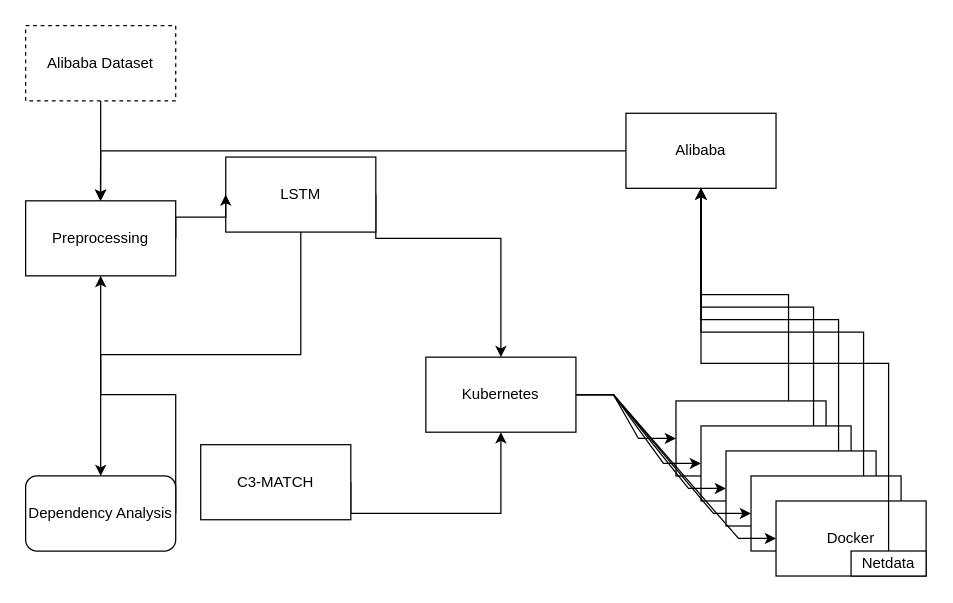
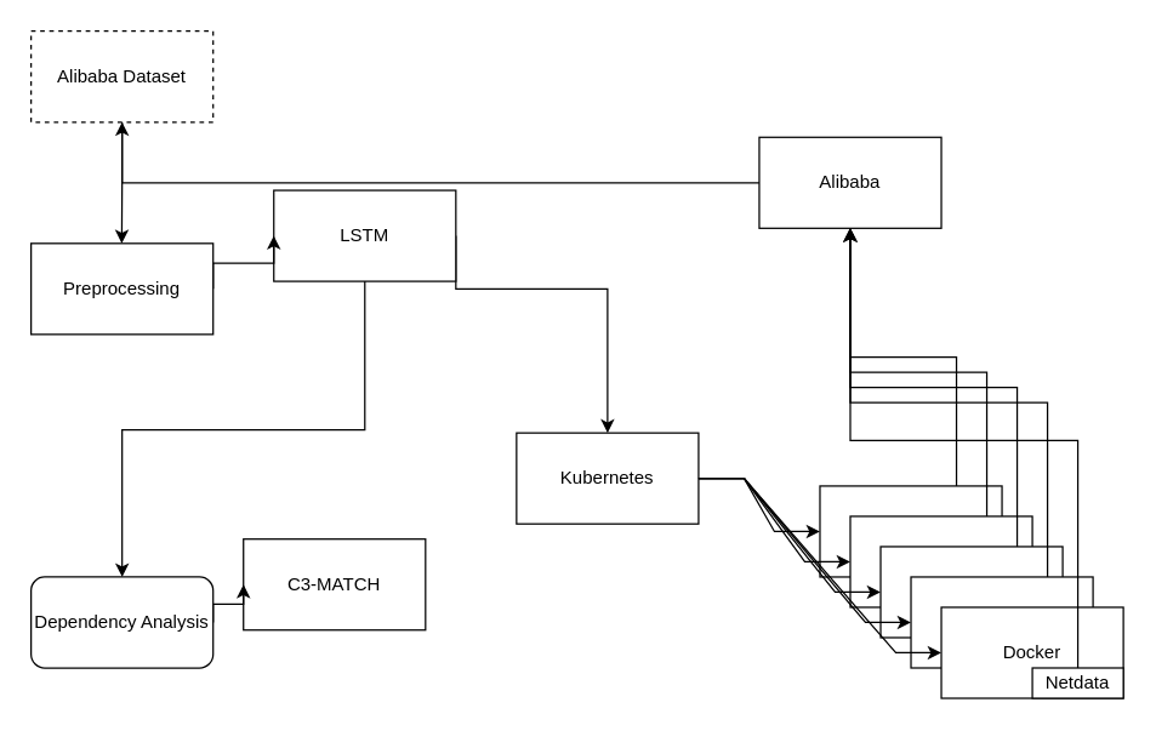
- <mxCell id="13" style="rounded=0;orthogonalLoop=1;jettySize=auto;elbow=vertical;html=1;exitX=0;exitY=0.5;exitDx=0;exitDy=0;entryX=0.5;entryY=0;entryDx=0;entryDy=0;edgeStyle=orthogonalEdgeStyle;" edge="1" parent="1" source="14" target="6"><mxGeometry relative="1" as="geometry" /></mxCell>
+ <mxCell id="13" style="rounded=0;orthogonalLoop=1;jettySize=auto;elbow=vertical;html=1;exitX=0;exitY=0.5;exitDx=0;exitDy=0;edgeStyle=orthogonalEdgeStyle;" edge="1" parent="1" source="14" target="31"><mxGeometry relative="1" as="geometry" /></mxCell>
- <mxCell id="9" style="edgeStyle=elbowEdgeStyle;rounded=0;orthogonalLoop=1;jettySize=auto;elbow=vertical;html=1;exitX=1;exitY=0.5;exitDx=0;exitDy=0;" edge="1" parent="1" source="10" target="6"><mxGeometry relative="1" as="geometry" /></mxCell>
+ <mxCell id="9" style="edgeStyle=elbowEdgeStyle;rounded=0;orthogonalLoop=1;jettySize=auto;elbow=vertical;html=1;exitX=1;exitY=0.5;exitDx=0;exitDy=0;entryX=0;entryY=0.5;entryDx=0;entryDy=0;" edge="1" parent="1" source="10" target="8"><mxGeometry relative="1" as="geometry" /></mxCell>
- <mxCell id="7" style="edgeStyle=elbowEdgeStyle;rounded=0;orthogonalLoop=1;jettySize=auto;elbow=vertical;html=1;exitX=1;exitY=0.5;exitDx=0;exitDy=0;entryX=0.5;entryY=1;entryDx=0;entryDy=0;" edge="1" parent="1" source="8" target="12"><mxGeometry relative="1" as="geometry"><Array as="points"><mxPoint x="380" y="410" /></Array></mxGeometry></mxCell>
